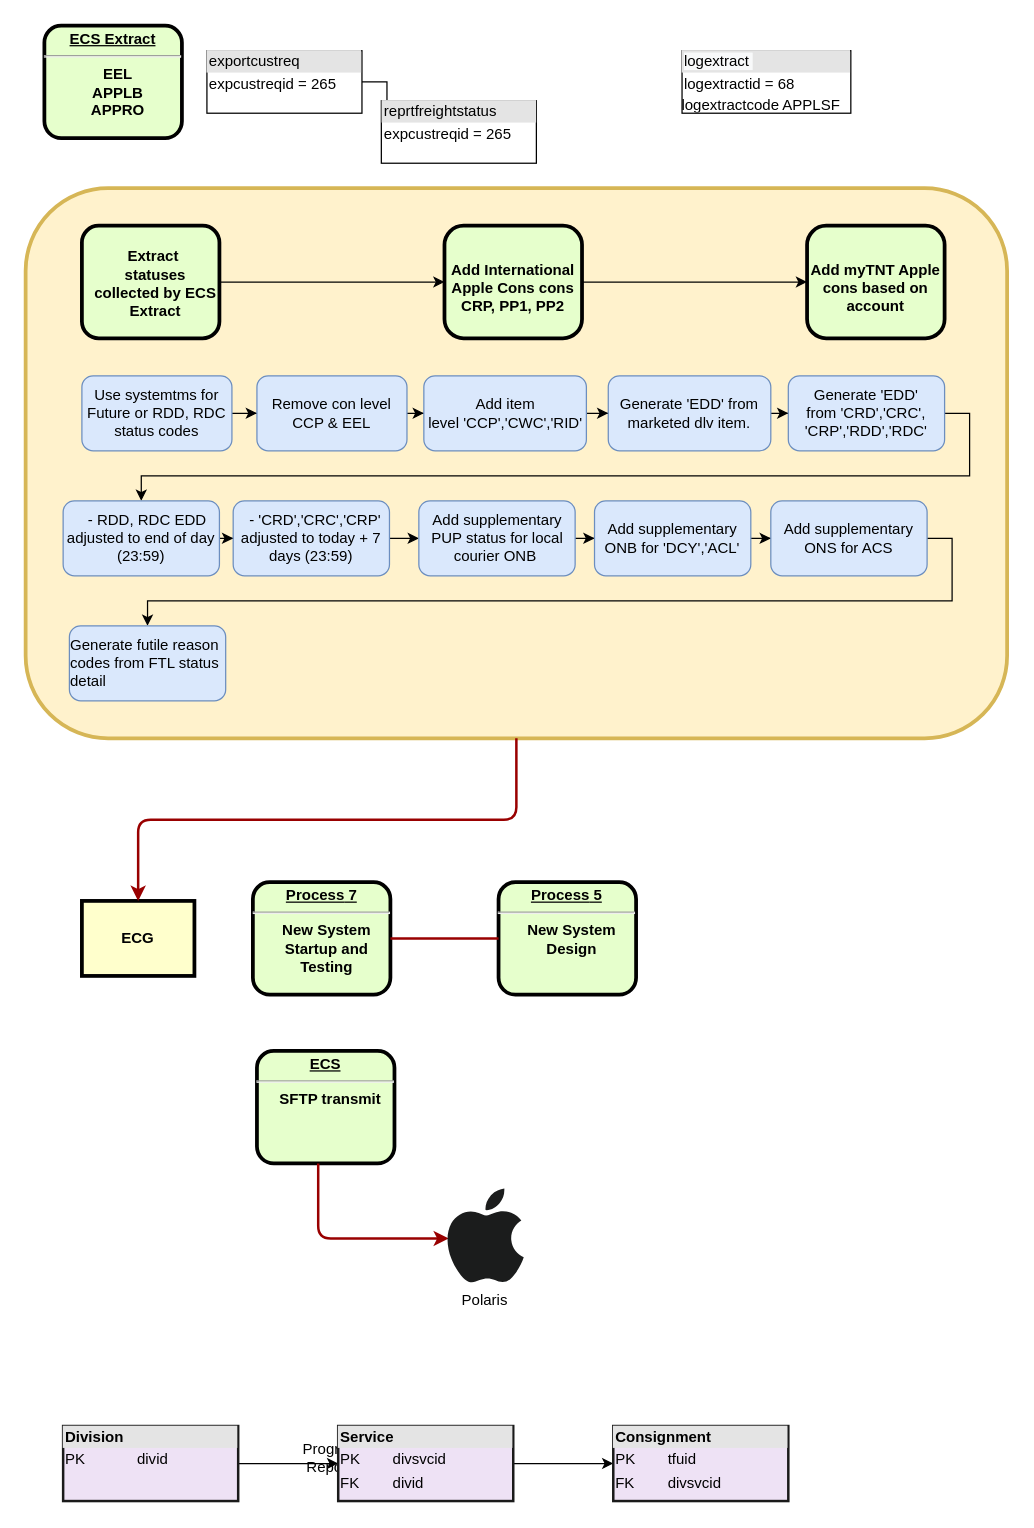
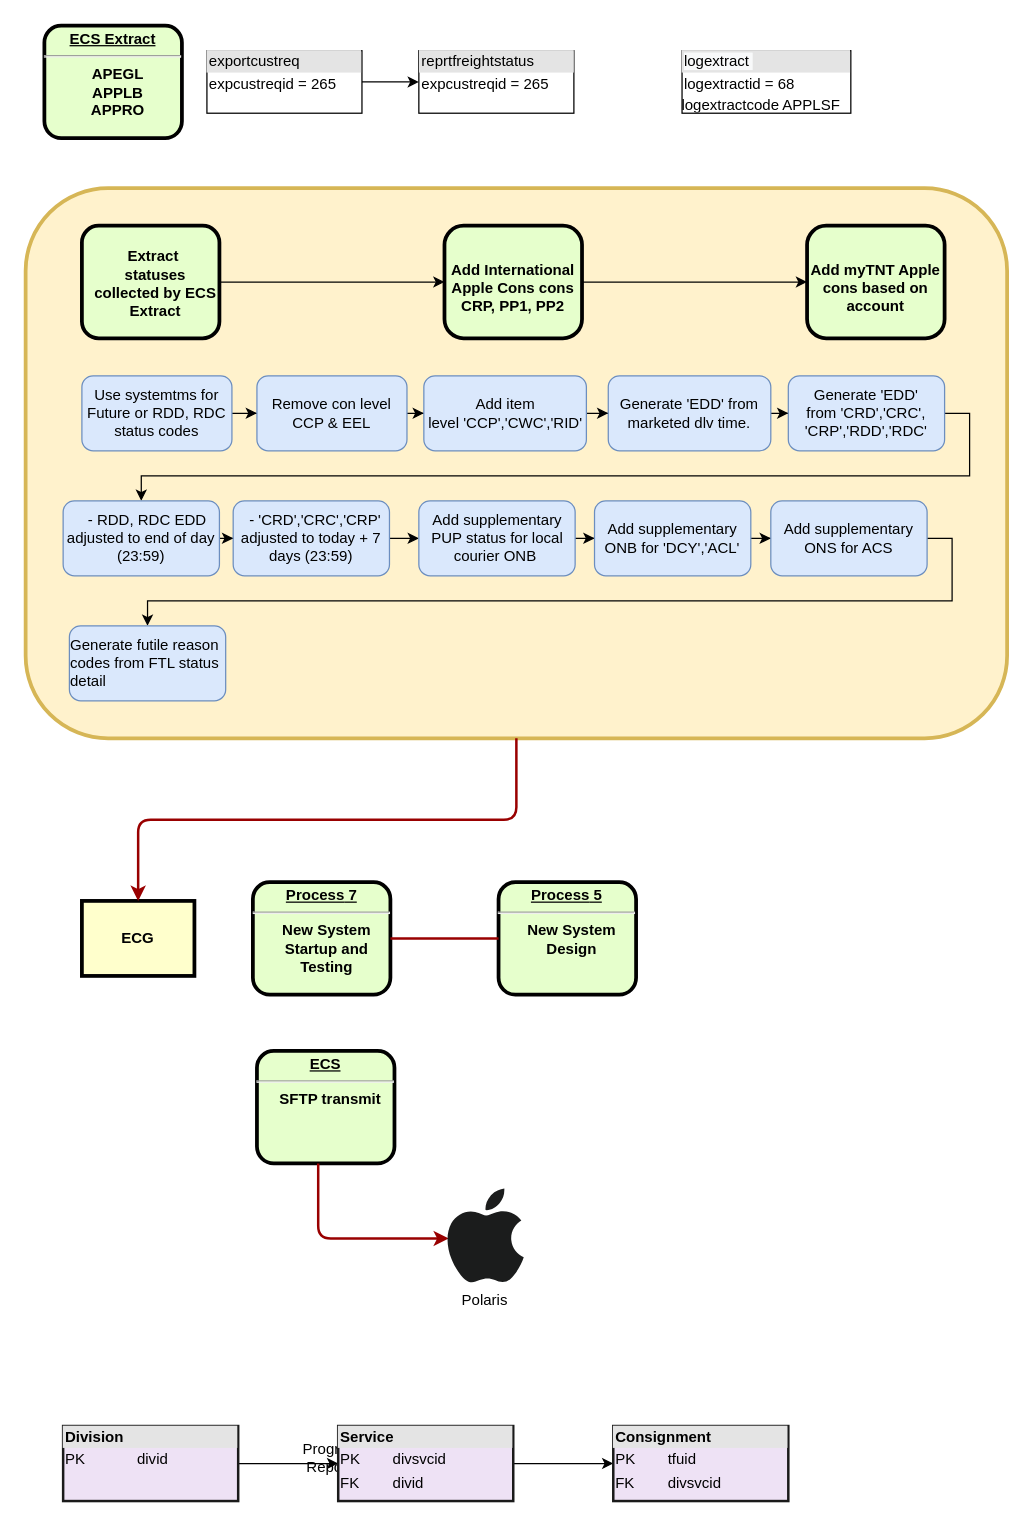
- <mxCell id="12" value="&lt;p style=&quot;margin: 0px ; margin-top: 4px ; text-align: center ; text-decoration: underline&quot;&gt;&lt;strong&gt;ECS Extract&lt;/strong&gt;&lt;/p&gt;&lt;hr&gt;&lt;p style=&quot;margin: 0px ; margin-left: 8px&quot;&gt;EEL&lt;/p&gt;&lt;p style=&quot;margin: 0px ; margin-left: 8px&quot;&gt;APPLB&lt;/p&gt;&lt;p style=&quot;margin: 0px ; margin-left: 8px&quot;&gt;APPRO&lt;/p&gt;&lt;div&gt;&lt;br&gt;&lt;/div&gt;" style="verticalAlign=middle;align=center;overflow=fill;fontSize=12;fontFamily=Helvetica;html=1;rounded=1;fontStyle=1;strokeWidth=3;fillColor=#E6FFCC" vertex="1" parent="1"><mxGeometry x="35" y="20" width="110" height="90" as="geometry" /></mxCell>
+ <mxCell id="12" value="&lt;p style=&quot;margin: 0px ; margin-top: 4px ; text-align: center ; text-decoration: underline&quot;&gt;&lt;strong&gt;ECS Extract&lt;/strong&gt;&lt;/p&gt;&lt;hr&gt;&lt;p style=&quot;margin: 0px ; margin-left: 8px&quot;&gt;APEGL&lt;/p&gt;&lt;p style=&quot;margin: 0px ; margin-left: 8px&quot;&gt;APPLB&lt;/p&gt;&lt;p style=&quot;margin: 0px ; margin-left: 8px&quot;&gt;APPRO&lt;/p&gt;&lt;div&gt;&lt;br&gt;&lt;/div&gt;" style="verticalAlign=middle;align=center;overflow=fill;fontSize=12;fontFamily=Helvetica;html=1;rounded=1;fontStyle=1;strokeWidth=3;fillColor=#E6FFCC" vertex="1" parent="1"><mxGeometry x="35" y="20" width="110" height="90" as="geometry" /></mxCell>
- <mxCell id="15" value="&lt;div style=&quot;box-sizing: border-box ; width: 100% ; background: #e4e4e4 ; padding: 2px&quot;&gt;reprtfreightstatus&lt;/div&gt;&lt;table style=&quot;width: 100% ; font-size: 1em&quot; cellpadding=&quot;2&quot; cellspacing=&quot;0&quot;&gt;&lt;tbody&gt;&lt;tr&gt;&lt;td&gt;expcustreqid = 265&lt;br&gt;&lt;/td&gt;&lt;td&gt;&lt;/td&gt;&lt;/tr&gt;&lt;/tbody&gt;&lt;/table&gt;" style="verticalAlign=top;align=left;overflow=fill;html=1;" vertex="1" parent="1"><mxGeometry x="304.5" y="80" width="124" height="50" as="geometry" /></mxCell>
+ <mxCell id="15" value="&lt;div style=&quot;box-sizing: border-box ; width: 100% ; background: #e4e4e4 ; padding: 2px&quot;&gt;reprtfreightstatus&lt;/div&gt;&lt;table style=&quot;width: 100% ; font-size: 1em&quot; cellpadding=&quot;2&quot; cellspacing=&quot;0&quot;&gt;&lt;tbody&gt;&lt;tr&gt;&lt;td&gt;expcustreqid = 265&lt;br&gt;&lt;/td&gt;&lt;td&gt;&lt;/td&gt;&lt;/tr&gt;&lt;/tbody&gt;&lt;/table&gt;" style="verticalAlign=top;align=left;overflow=fill;html=1;" vertex="1" parent="1"><mxGeometry x="334.5" y="40" width="124" height="50" as="geometry" /></mxCell>
- <mxCell id="24" value="&lt;span style=&quot;text-align: left&quot;&gt;Generate 'EDD' from marketed dlv item.&lt;/span&gt;" style="rounded=1;whiteSpace=wrap;html=1;align=center;fillColor=#dae8fc;strokeColor=#6c8ebf;" vertex="1" parent="1"><mxGeometry x="486" y="300" width="130" height="60" as="geometry" /></mxCell>
+ <mxCell id="24" value="&lt;span style=&quot;text-align: left&quot;&gt;Generate 'EDD' from marketed dlv time.&lt;/span&gt;" style="rounded=1;whiteSpace=wrap;html=1;align=center;fillColor=#dae8fc;strokeColor=#6c8ebf;" vertex="1" parent="1"><mxGeometry x="486" y="300" width="130" height="60" as="geometry" /></mxCell>
